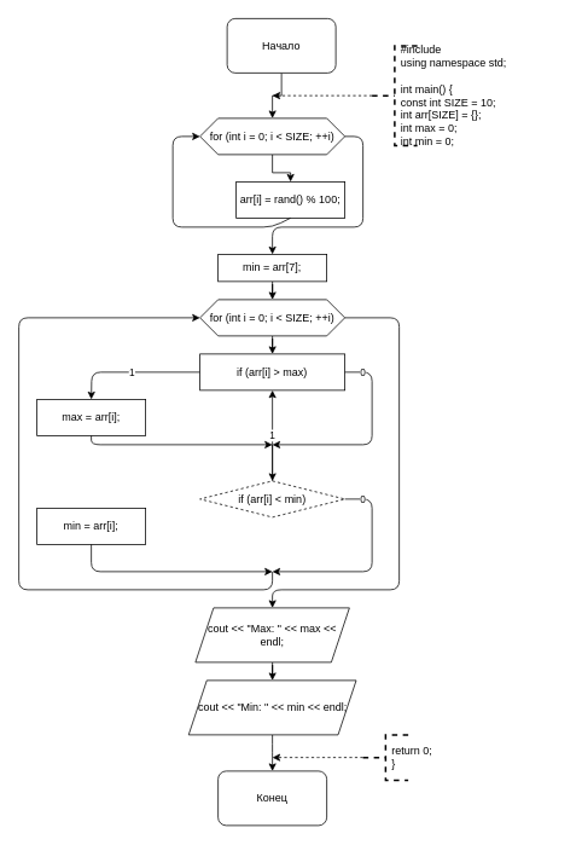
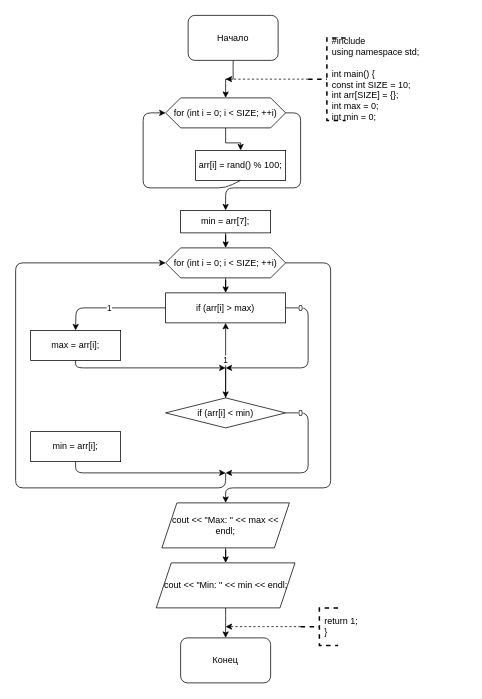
- <mxCell id="27" value="if (arr[i] &amp;lt; min)" style="rhombus;whiteSpace=wrap;html=1;dashed=1;" vertex="1" parent="1"><mxGeometry x="220" y="530" width="160" height="40" as="geometry" /></mxCell>
+ <mxCell id="27" value="if (arr[i] &amp;lt; min)" style="rhombus;whiteSpace=wrap;html=1;" vertex="1" parent="1"><mxGeometry x="220" y="530" width="160" height="40" as="geometry" /></mxCell>
- <mxCell id="28" value="min = arr[i];" style="rounded=0;whiteSpace=wrap;html=1;" vertex="1" parent="1"><mxGeometry x="40" y="560" width="120" height="40" as="geometry" /></mxCell>
+ <mxCell id="28" value="min = arr[i];" style="rounded=0;whiteSpace=wrap;html=1;" vertex="1" parent="1"><mxGeometry x="40" y="575" width="120" height="40" as="geometry" /></mxCell>
- <mxCell id="15" value="return 0;&lt;br&gt;}" style="text;html=1;strokeColor=none;fillColor=none;align=left;verticalAlign=middle;whiteSpace=wrap;rounded=0;dashed=1;" vertex="1" parent="1"><mxGeometry x="430" y="810" width="110" height="50" as="geometry" /></mxCell>
+ <mxCell id="15" value="return 1;&lt;br&gt;}" style="text;html=1;strokeColor=none;fillColor=none;align=left;verticalAlign=middle;whiteSpace=wrap;rounded=0;dashed=1;" vertex="1" parent="1"><mxGeometry x="430" y="810" width="110" height="50" as="geometry" /></mxCell>
